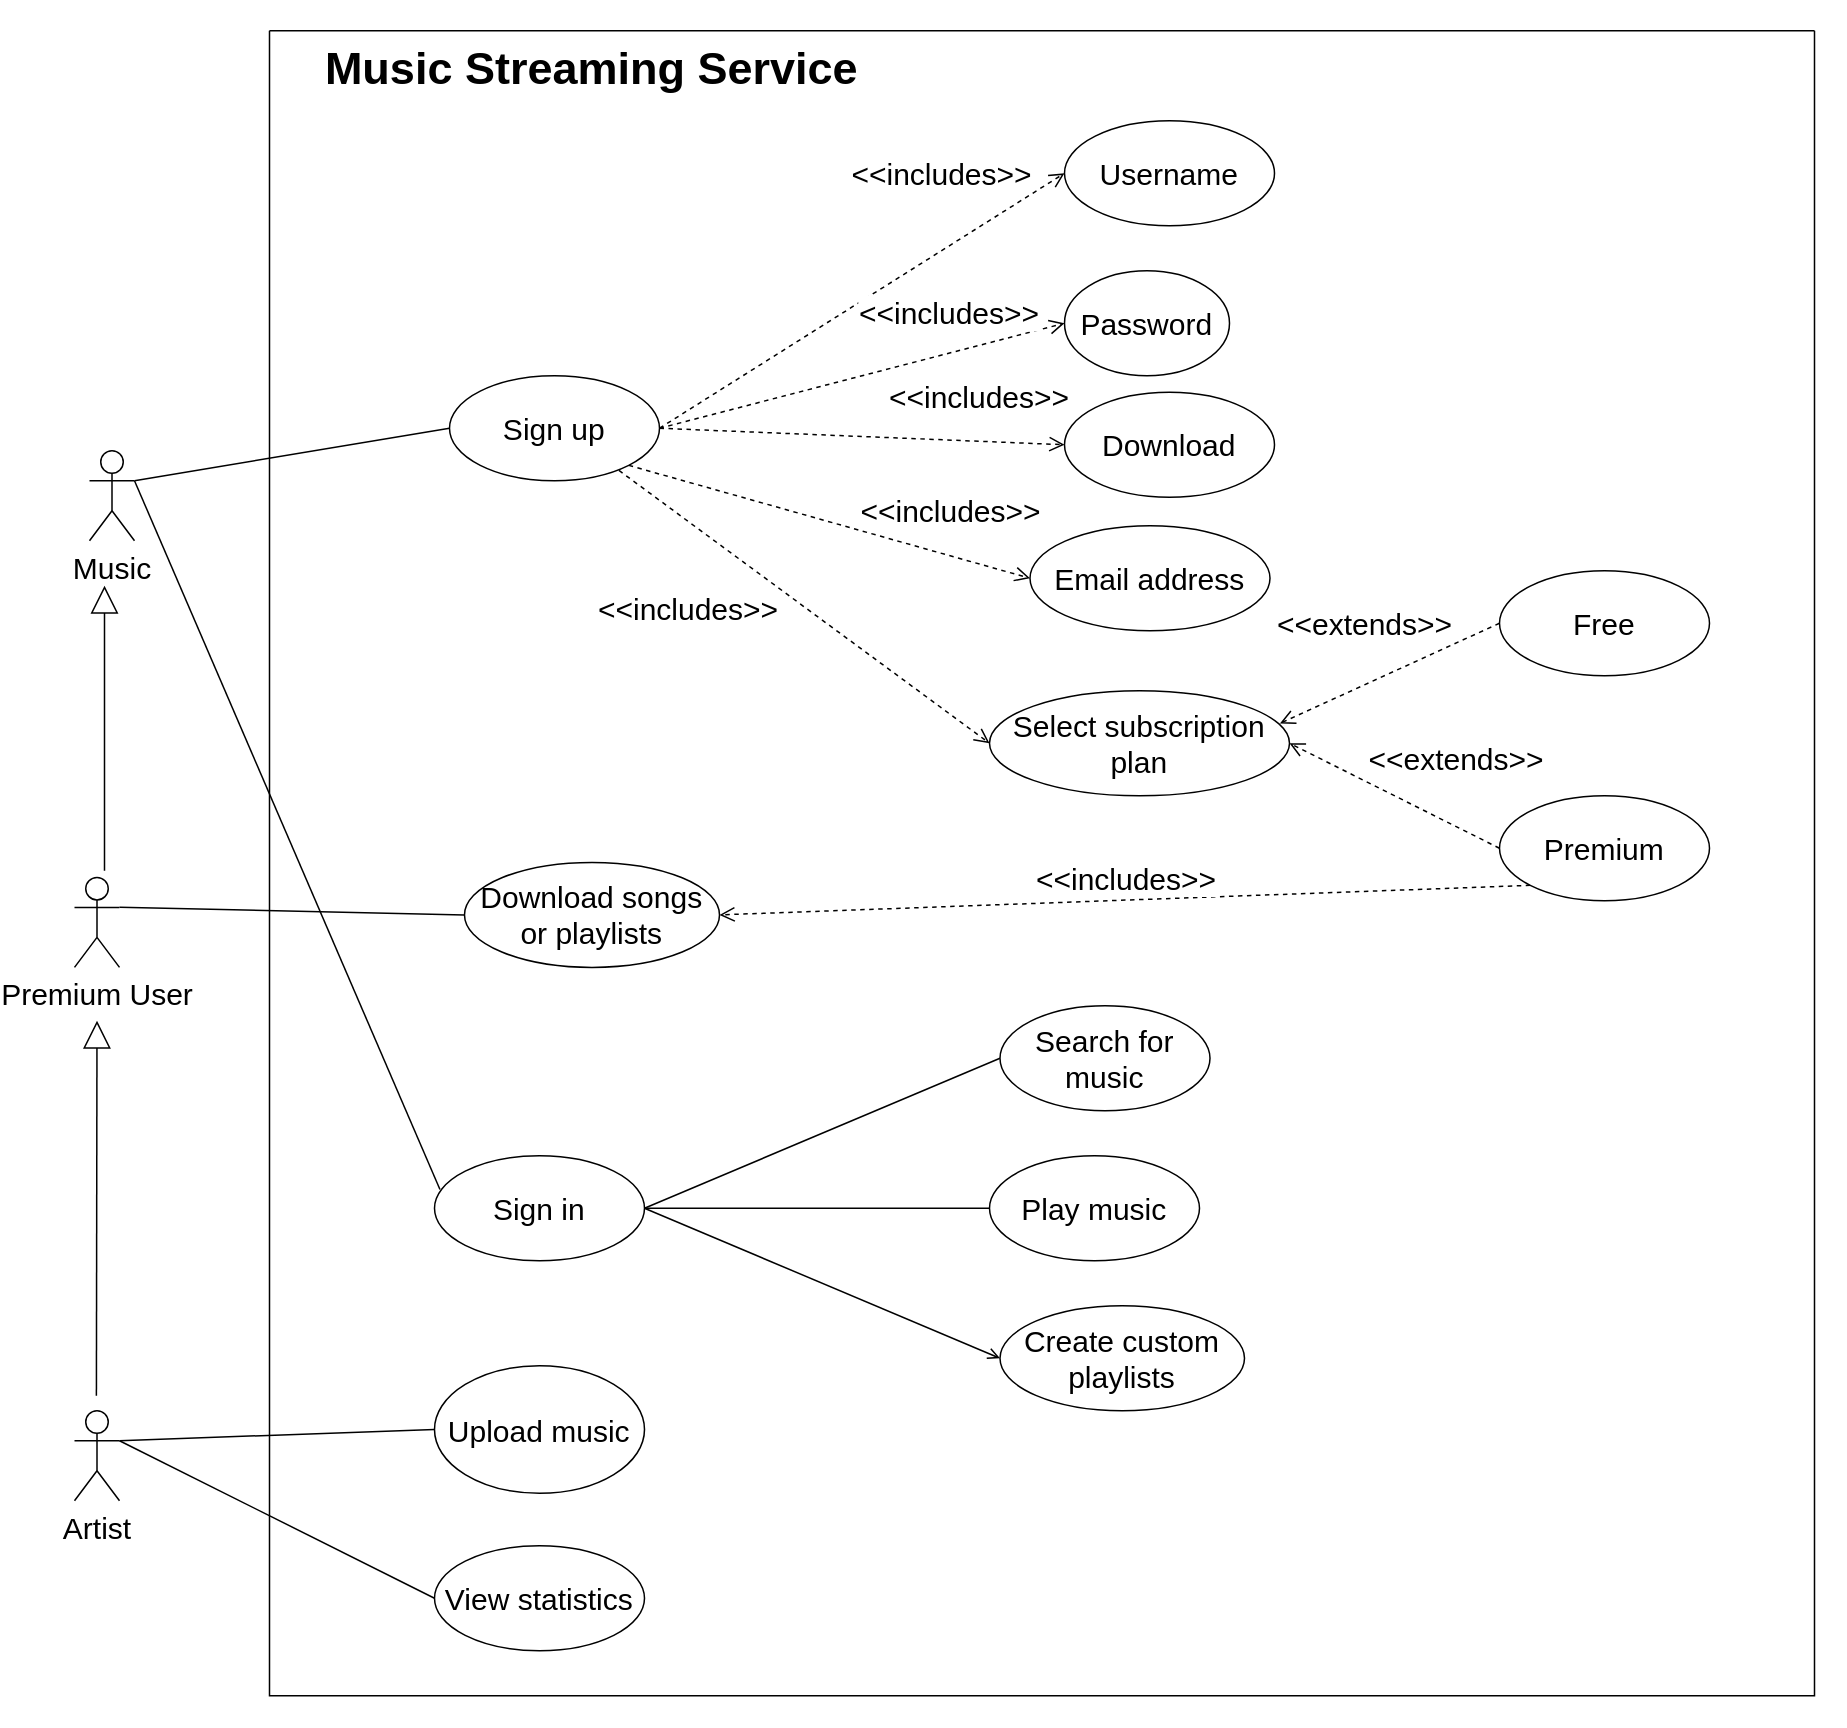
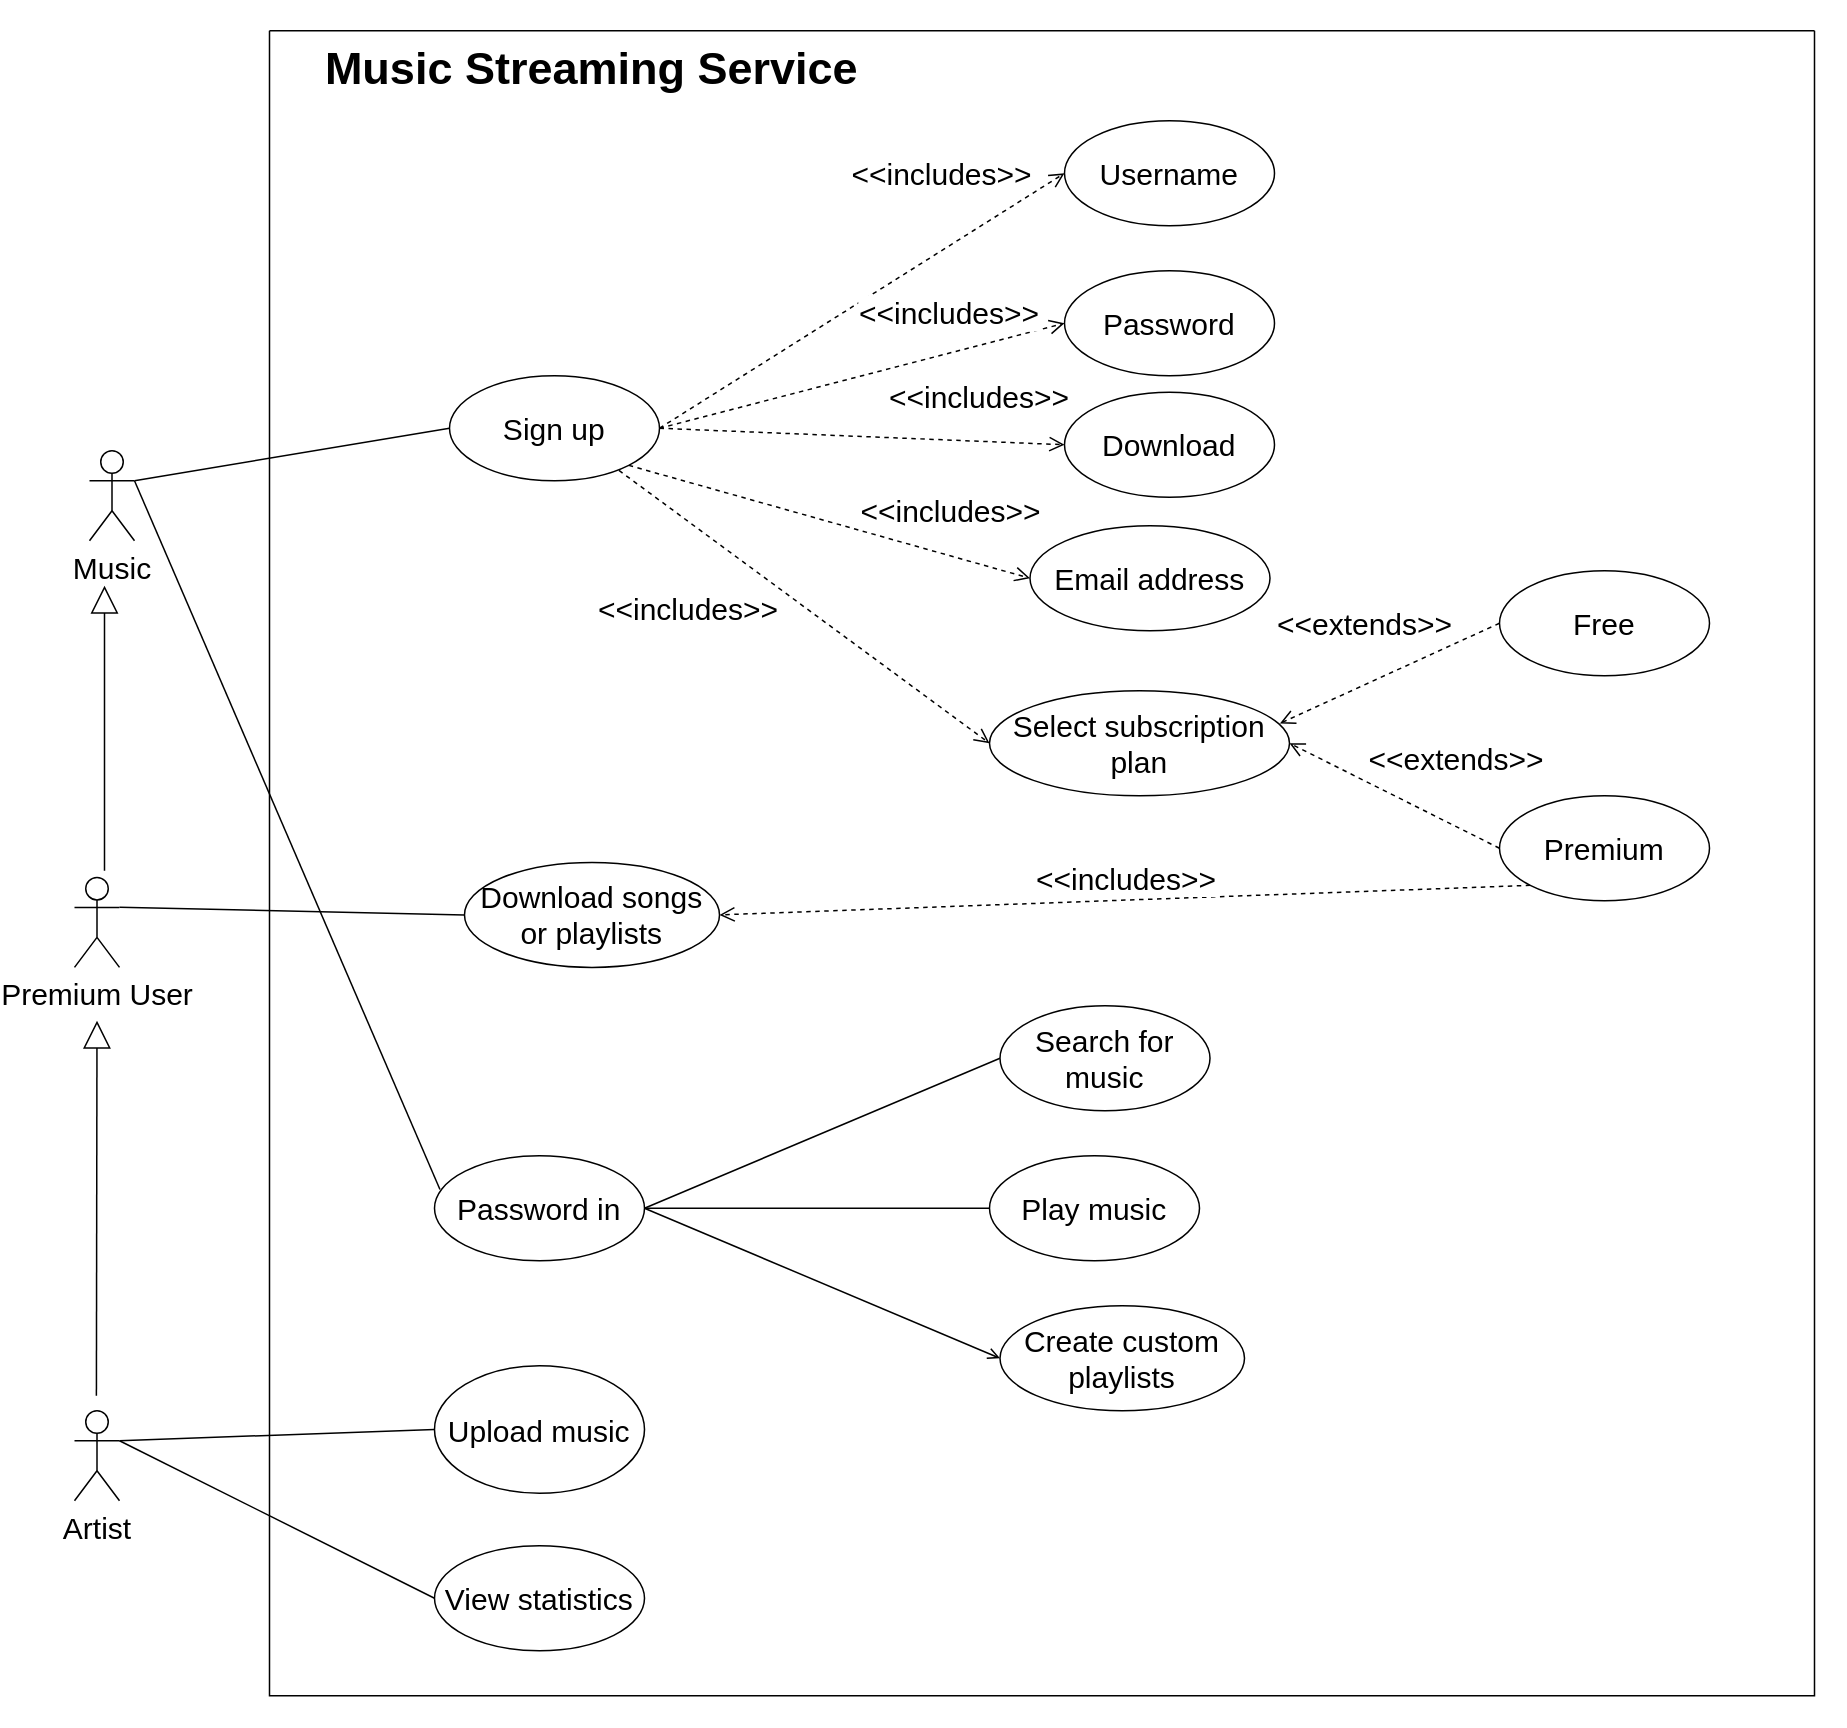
- <mxCell id="12" value="Password" style="ellipse;whiteSpace=wrap;html=1;fontSize=20;" vertex="1" parent="5"><mxGeometry x="530" y="160" width="110" height="70" as="geometry" /></mxCell>
+ <mxCell id="12" value="Password" style="ellipse;whiteSpace=wrap;html=1;fontSize=20;" vertex="1" parent="5"><mxGeometry x="530" y="160" width="140" height="70" as="geometry" /></mxCell>
- <mxCell id="19" value="Sign in" style="ellipse;whiteSpace=wrap;html=1;fontSize=20;" vertex="1" parent="5"><mxGeometry x="110" y="750" width="140" height="70" as="geometry" /></mxCell>
+ <mxCell id="19" value="Password in" style="ellipse;whiteSpace=wrap;html=1;fontSize=20;" vertex="1" parent="5"><mxGeometry x="110" y="750" width="140" height="70" as="geometry" /></mxCell>
